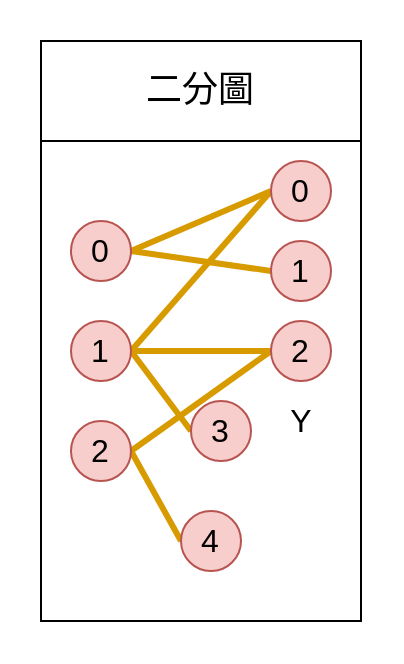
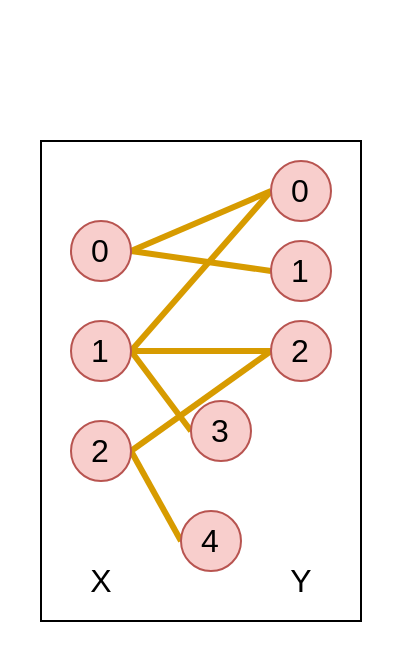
- <mxCell id="2" value="&lt;font style=&quot;font-size: 18px&quot;&gt;二分圖&lt;/font&gt;" style="rounded=0;whiteSpace=wrap;html=1;" vertex="1" parent="1"><mxGeometry x="20" y="20" width="160" height="50" as="geometry" /></mxCell>
- <mxCell id="20" value="&lt;font style=&quot;font-size: 16px&quot;&gt;Y&lt;/font&gt;" style="text;html=1;align=center;verticalAlign=middle;resizable=0;points=[];autosize=1;" vertex="1" parent="1"><mxGeometry x="135" y="200" width="30" height="20" as="geometry" /></mxCell>
+ <mxCell id="20" value="&lt;font style=&quot;font-size: 16px&quot;&gt;Y&lt;/font&gt;" style="text;html=1;align=center;verticalAlign=middle;resizable=0;points=[];autosize=1;" vertex="1" parent="1"><mxGeometry x="135" y="280" width="30" height="20" as="geometry" /></mxCell>
+ <mxCell id="19" value="&lt;font style=&quot;font-size: 16px&quot;&gt;X&lt;/font&gt;" style="text;html=1;align=center;verticalAlign=middle;resizable=0;points=[];autosize=1;" vertex="1" parent="1"><mxGeometry x="35" y="280" width="30" height="20" as="geometry" /></mxCell>
